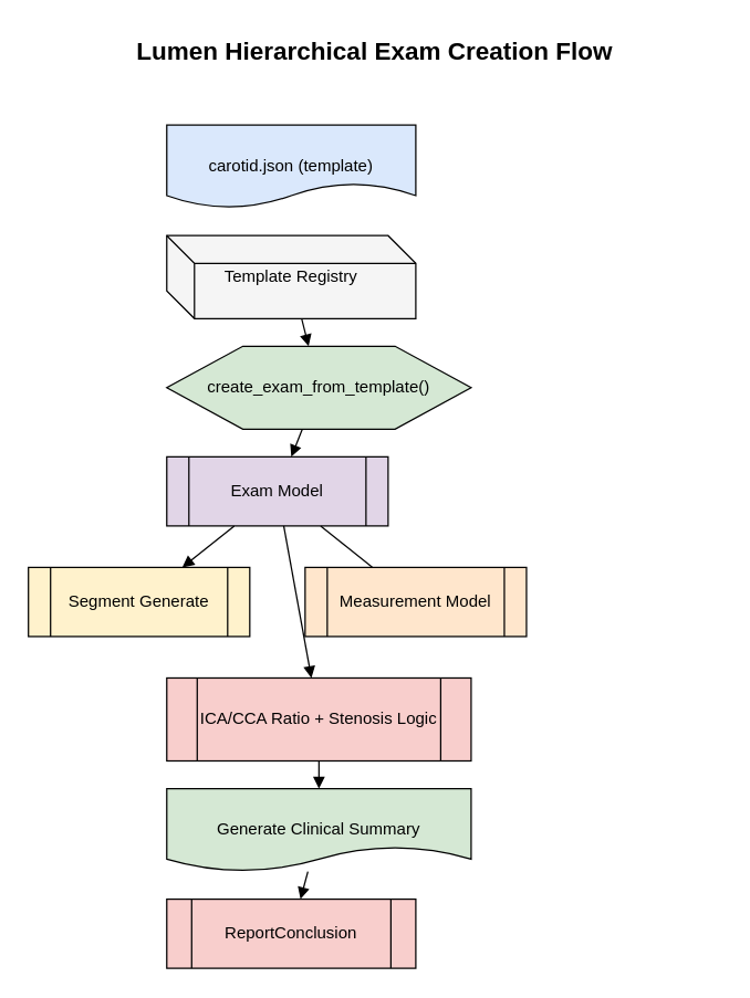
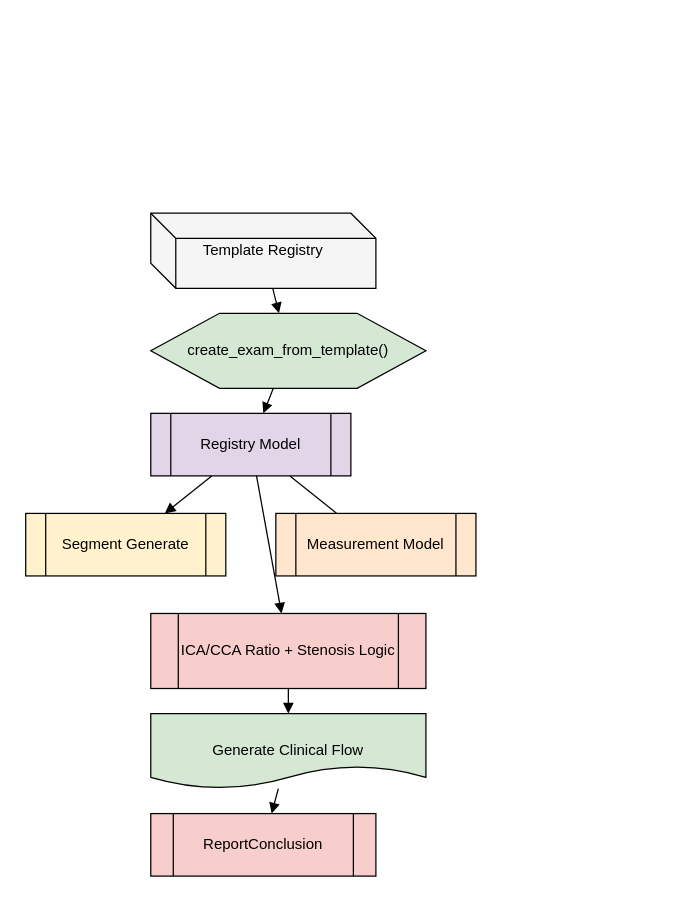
- <mxCell id="2" value="Lumen Hierarchical Exam Creation Flow" style="text;html=1;fontSize=18;fontStyle=1;strokeColor=none;fillColor=none;align=center;" vertex="1" parent="1"><mxGeometry x="20" y="20" width="500" height="40" as="geometry" /></mxCell>
- <mxCell id="3" value="carotid.json (template)" style="shape=document;whiteSpace=wrap;fillColor=#dae8fc;" vertex="1" parent="1"><mxGeometry x="120" y="90" width="180" height="60" as="geometry" /></mxCell>
- <mxCell id="6" value="Exam Model" style="shape=process;whiteSpace=wrap;fillColor=#e1d5e7;" vertex="1" parent="1"><mxGeometry x="120" y="330" width="160" height="50" as="geometry" /></mxCell>
+ <mxCell id="6" value="Registry Model" style="shape=process;whiteSpace=wrap;fillColor=#e1d5e7;" vertex="1" parent="1"><mxGeometry x="120" y="330" width="160" height="50" as="geometry" /></mxCell>
- <mxCell id="10" value="Generate Clinical Summary" style="shape=document;whiteSpace=wrap;fillColor=#d5e8d4;" vertex="1" parent="1"><mxGeometry x="120" y="570" width="220" height="60" as="geometry" /></mxCell>
+ <mxCell id="10" value="Generate Clinical Flow" style="shape=document;whiteSpace=wrap;fillColor=#d5e8d4;" vertex="1" parent="1"><mxGeometry x="120" y="570" width="220" height="60" as="geometry" /></mxCell>
